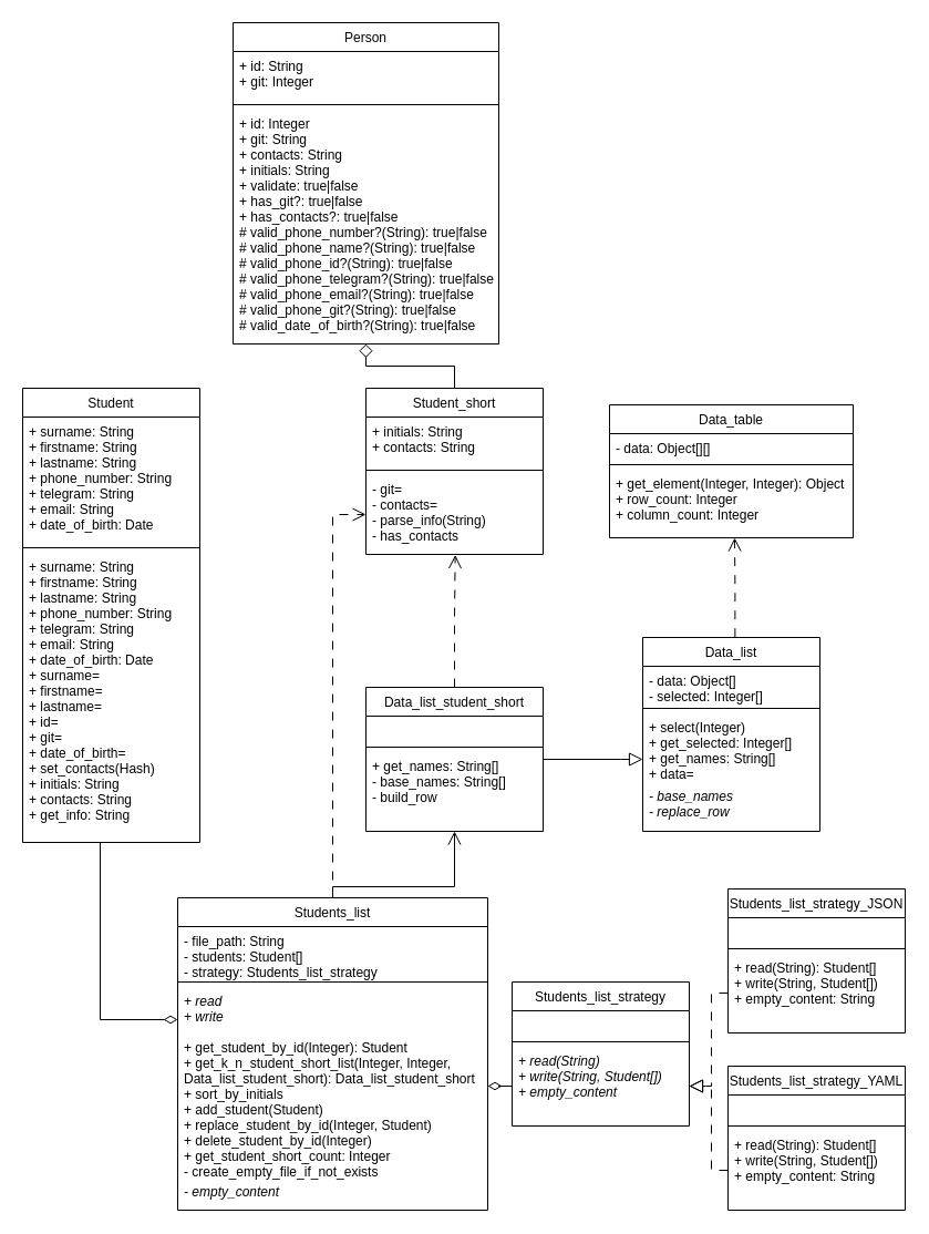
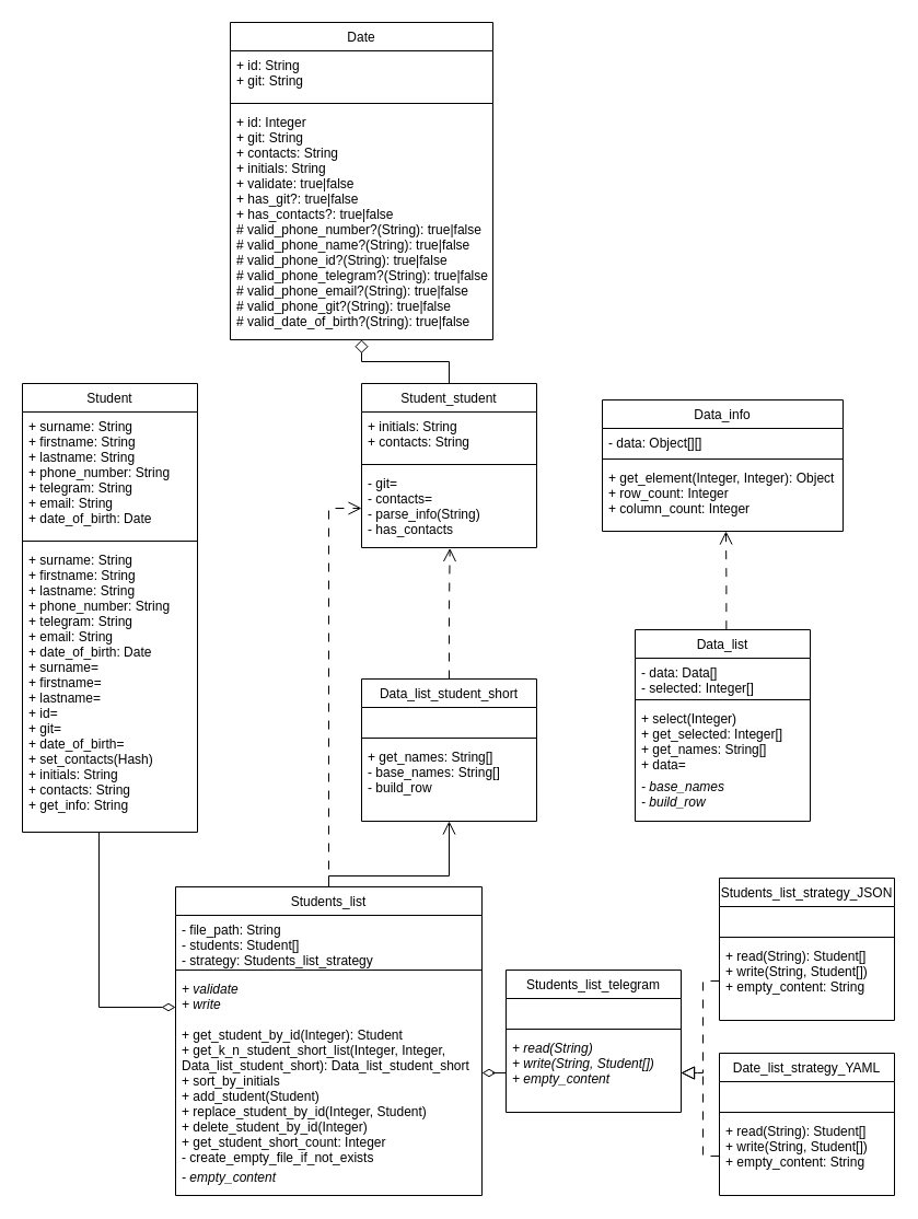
- <mxCell id="2" value="Person" style="swimlane;fontStyle=0;align=center;verticalAlign=top;childLayout=stackLayout;horizontal=1;startSize=26;horizontalStack=0;resizeParent=1;resizeLast=0;collapsible=1;marginBottom=0;rounded=0;shadow=0;strokeWidth=1;" parent="1" vertex="1"><mxGeometry x="210" width="240" height="290" as="geometry" y="20"><mxRectangle x="230" y="140" width="160" height="26" as="alternateBounds" /></mxGeometry></mxCell>
+ <mxCell id="2" value="Date" style="swimlane;fontStyle=0;align=center;verticalAlign=top;childLayout=stackLayout;horizontal=1;startSize=26;horizontalStack=0;resizeParent=1;resizeLast=0;collapsible=1;marginBottom=0;rounded=0;shadow=0;strokeWidth=1;" parent="1" vertex="1"><mxGeometry x="210" width="240" height="290" as="geometry" y="20"><mxRectangle x="230" y="140" width="160" height="26" as="alternateBounds" /></mxGeometry></mxCell>
- <mxCell id="3" value="+ id: String&#10;+ git: Integer&#10;" style="text;align=left;verticalAlign=top;spacingLeft=4;spacingRight=4;overflow=hidden;rotatable=0;points=[[0,0.5],[1,0.5]];portConstraint=eastwest;" parent="2" vertex="1"><mxGeometry y="26" width="240" height="44" as="geometry" /></mxCell>
+ <mxCell id="3" value="+ id: String&#10;+ git: String&#10;" style="text;align=left;verticalAlign=top;spacingLeft=4;spacingRight=4;overflow=hidden;rotatable=0;points=[[0,0.5],[1,0.5]];portConstraint=eastwest;" parent="2" vertex="1"><mxGeometry y="26" width="240" height="44" as="geometry" /></mxCell>
- <mxCell id="10" value="Student_short" style="swimlane;fontStyle=0;align=center;verticalAlign=top;childLayout=stackLayout;horizontal=1;startSize=26;horizontalStack=0;resizeParent=1;resizeLast=0;collapsible=1;marginBottom=0;rounded=0;shadow=0;strokeWidth=1;" parent="1" vertex="1"><mxGeometry x="330" y="350" width="160" height="150" as="geometry"><mxRectangle x="340" y="380" width="170" height="26" as="alternateBounds" /></mxGeometry></mxCell>
+ <mxCell id="10" value="Student_student" style="swimlane;fontStyle=0;align=center;verticalAlign=top;childLayout=stackLayout;horizontal=1;startSize=26;horizontalStack=0;resizeParent=1;resizeLast=0;collapsible=1;marginBottom=0;rounded=0;shadow=0;strokeWidth=1;" parent="1" vertex="1"><mxGeometry x="330" y="350" width="160" height="150" as="geometry"><mxRectangle x="340" y="380" width="170" height="26" as="alternateBounds" /></mxGeometry></mxCell>
- <mxCell id="26" value="Data_table" style="swimlane;fontStyle=0;align=center;verticalAlign=top;childLayout=stackLayout;horizontal=1;startSize=26;horizontalStack=0;resizeParent=1;resizeLast=0;collapsible=1;marginBottom=0;rounded=0;shadow=0;strokeWidth=1;" parent="1" vertex="1"><mxGeometry x="550" y="365" width="220" height="120" as="geometry"><mxRectangle x="340" y="380" width="170" height="26" as="alternateBounds" /></mxGeometry></mxCell>
+ <mxCell id="26" value="Data_info" style="swimlane;fontStyle=0;align=center;verticalAlign=top;childLayout=stackLayout;horizontal=1;startSize=26;horizontalStack=0;resizeParent=1;resizeLast=0;collapsible=1;marginBottom=0;rounded=0;shadow=0;strokeWidth=1;" parent="1" vertex="1"><mxGeometry x="550" y="365" width="220" height="120" as="geometry"><mxRectangle x="340" y="380" width="170" height="26" as="alternateBounds" /></mxGeometry></mxCell>
- <mxCell id="22" value="- data: Object[]&#10;- selected: Integer[]&#10;" style="text;align=left;verticalAlign=top;spacingLeft=4;spacingRight=4;overflow=hidden;rotatable=0;points=[[0,0.5],[1,0.5]];portConstraint=eastwest;" parent="21" vertex="1"><mxGeometry y="26" width="160" height="34" as="geometry" /></mxCell>
+ <mxCell id="22" value="- data: Data[]&#10;- selected: Integer[]&#10;" style="text;align=left;verticalAlign=top;spacingLeft=4;spacingRight=4;overflow=hidden;rotatable=0;points=[[0,0.5],[1,0.5]];portConstraint=eastwest;" parent="21" vertex="1"><mxGeometry y="26" width="160" height="34" as="geometry" /></mxCell>
- <mxCell id="15" style="edgeStyle=orthogonalEdgeStyle;rounded=0;orthogonalLoop=1;jettySize=auto;html=1;endArrow=block;endFill=0;endSize=10;" parent="1" source="16" target="21" edge="1"><mxGeometry relative="1" as="geometry"><Array as="points"><mxPoint x="560" y="685" /><mxPoint x="560" y="685" /></Array></mxGeometry></mxCell>
- <mxCell id="25" value="- base_names&#10;- replace_row" style="text;align=left;verticalAlign=top;spacingLeft=4;spacingRight=4;overflow=hidden;rotatable=0;points=[[0,0.5],[1,0.5]];portConstraint=eastwest;fontStyle=2" parent="21" vertex="1"><mxGeometry y="130" width="160" height="40" as="geometry" /></mxCell>
+ <mxCell id="25" value="- base_names&#10;- build_row" style="text;align=left;verticalAlign=top;spacingLeft=4;spacingRight=4;overflow=hidden;rotatable=0;points=[[0,0.5],[1,0.5]];portConstraint=eastwest;fontStyle=2" parent="21" vertex="1"><mxGeometry y="130" width="160" height="40" as="geometry" /></mxCell>
- <mxCell id="48" value="Students_list_strategy" style="swimlane;fontStyle=0;align=center;verticalAlign=top;childLayout=stackLayout;horizontal=1;startSize=26;horizontalStack=0;resizeParent=1;resizeLast=0;collapsible=1;marginBottom=0;rounded=0;shadow=0;strokeWidth=1;" vertex="1" parent="1"><mxGeometry x="462" y="886" width="160" height="130" as="geometry"><mxRectangle x="340" y="380" width="170" height="26" as="alternateBounds" /></mxGeometry></mxCell>
+ <mxCell id="48" value="Students_list_telegram" style="swimlane;fontStyle=0;align=center;verticalAlign=top;childLayout=stackLayout;horizontal=1;startSize=26;horizontalStack=0;resizeParent=1;resizeLast=0;collapsible=1;marginBottom=0;rounded=0;shadow=0;strokeWidth=1;" vertex="1" parent="1"><mxGeometry x="462" y="886" width="160" height="130" as="geometry"><mxRectangle x="340" y="380" width="170" height="26" as="alternateBounds" /></mxGeometry></mxCell>
- <mxCell id="34" value="+ read&#10;+ write&#10;" style="text;align=left;verticalAlign=top;spacingLeft=4;spacingRight=4;overflow=hidden;rotatable=0;points=[[0,0.5],[1,0.5]];portConstraint=eastwest;fontStyle=2" vertex="1" parent="31"><mxGeometry y="80" width="280" height="42" as="geometry" /></mxCell>
+ <mxCell id="34" value="+ validate&#10;+ write&#10;" style="text;align=left;verticalAlign=top;spacingLeft=4;spacingRight=4;overflow=hidden;rotatable=0;points=[[0,0.5],[1,0.5]];portConstraint=eastwest;fontStyle=2" vertex="1" parent="31"><mxGeometry y="80" width="280" height="42" as="geometry" /></mxCell>
- <mxCell id="44" value="Students_list_strategy_YAML" style="swimlane;fontStyle=0;align=center;verticalAlign=top;childLayout=stackLayout;horizontal=1;startSize=26;horizontalStack=0;resizeParent=1;resizeLast=0;collapsible=1;marginBottom=0;rounded=0;shadow=0;strokeWidth=1;" vertex="1" parent="1"><mxGeometry x="657" y="962" width="160" height="130" as="geometry"><mxRectangle x="340" y="380" width="170" height="26" as="alternateBounds" /></mxGeometry></mxCell>
+ <mxCell id="44" value="Date_list_strategy_YAML" style="swimlane;fontStyle=0;align=center;verticalAlign=top;childLayout=stackLayout;horizontal=1;startSize=26;horizontalStack=0;resizeParent=1;resizeLast=0;collapsible=1;marginBottom=0;rounded=0;shadow=0;strokeWidth=1;" vertex="1" parent="1"><mxGeometry x="657" y="962" width="160" height="130" as="geometry"><mxRectangle x="340" y="380" width="170" height="26" as="alternateBounds" /></mxGeometry></mxCell>
